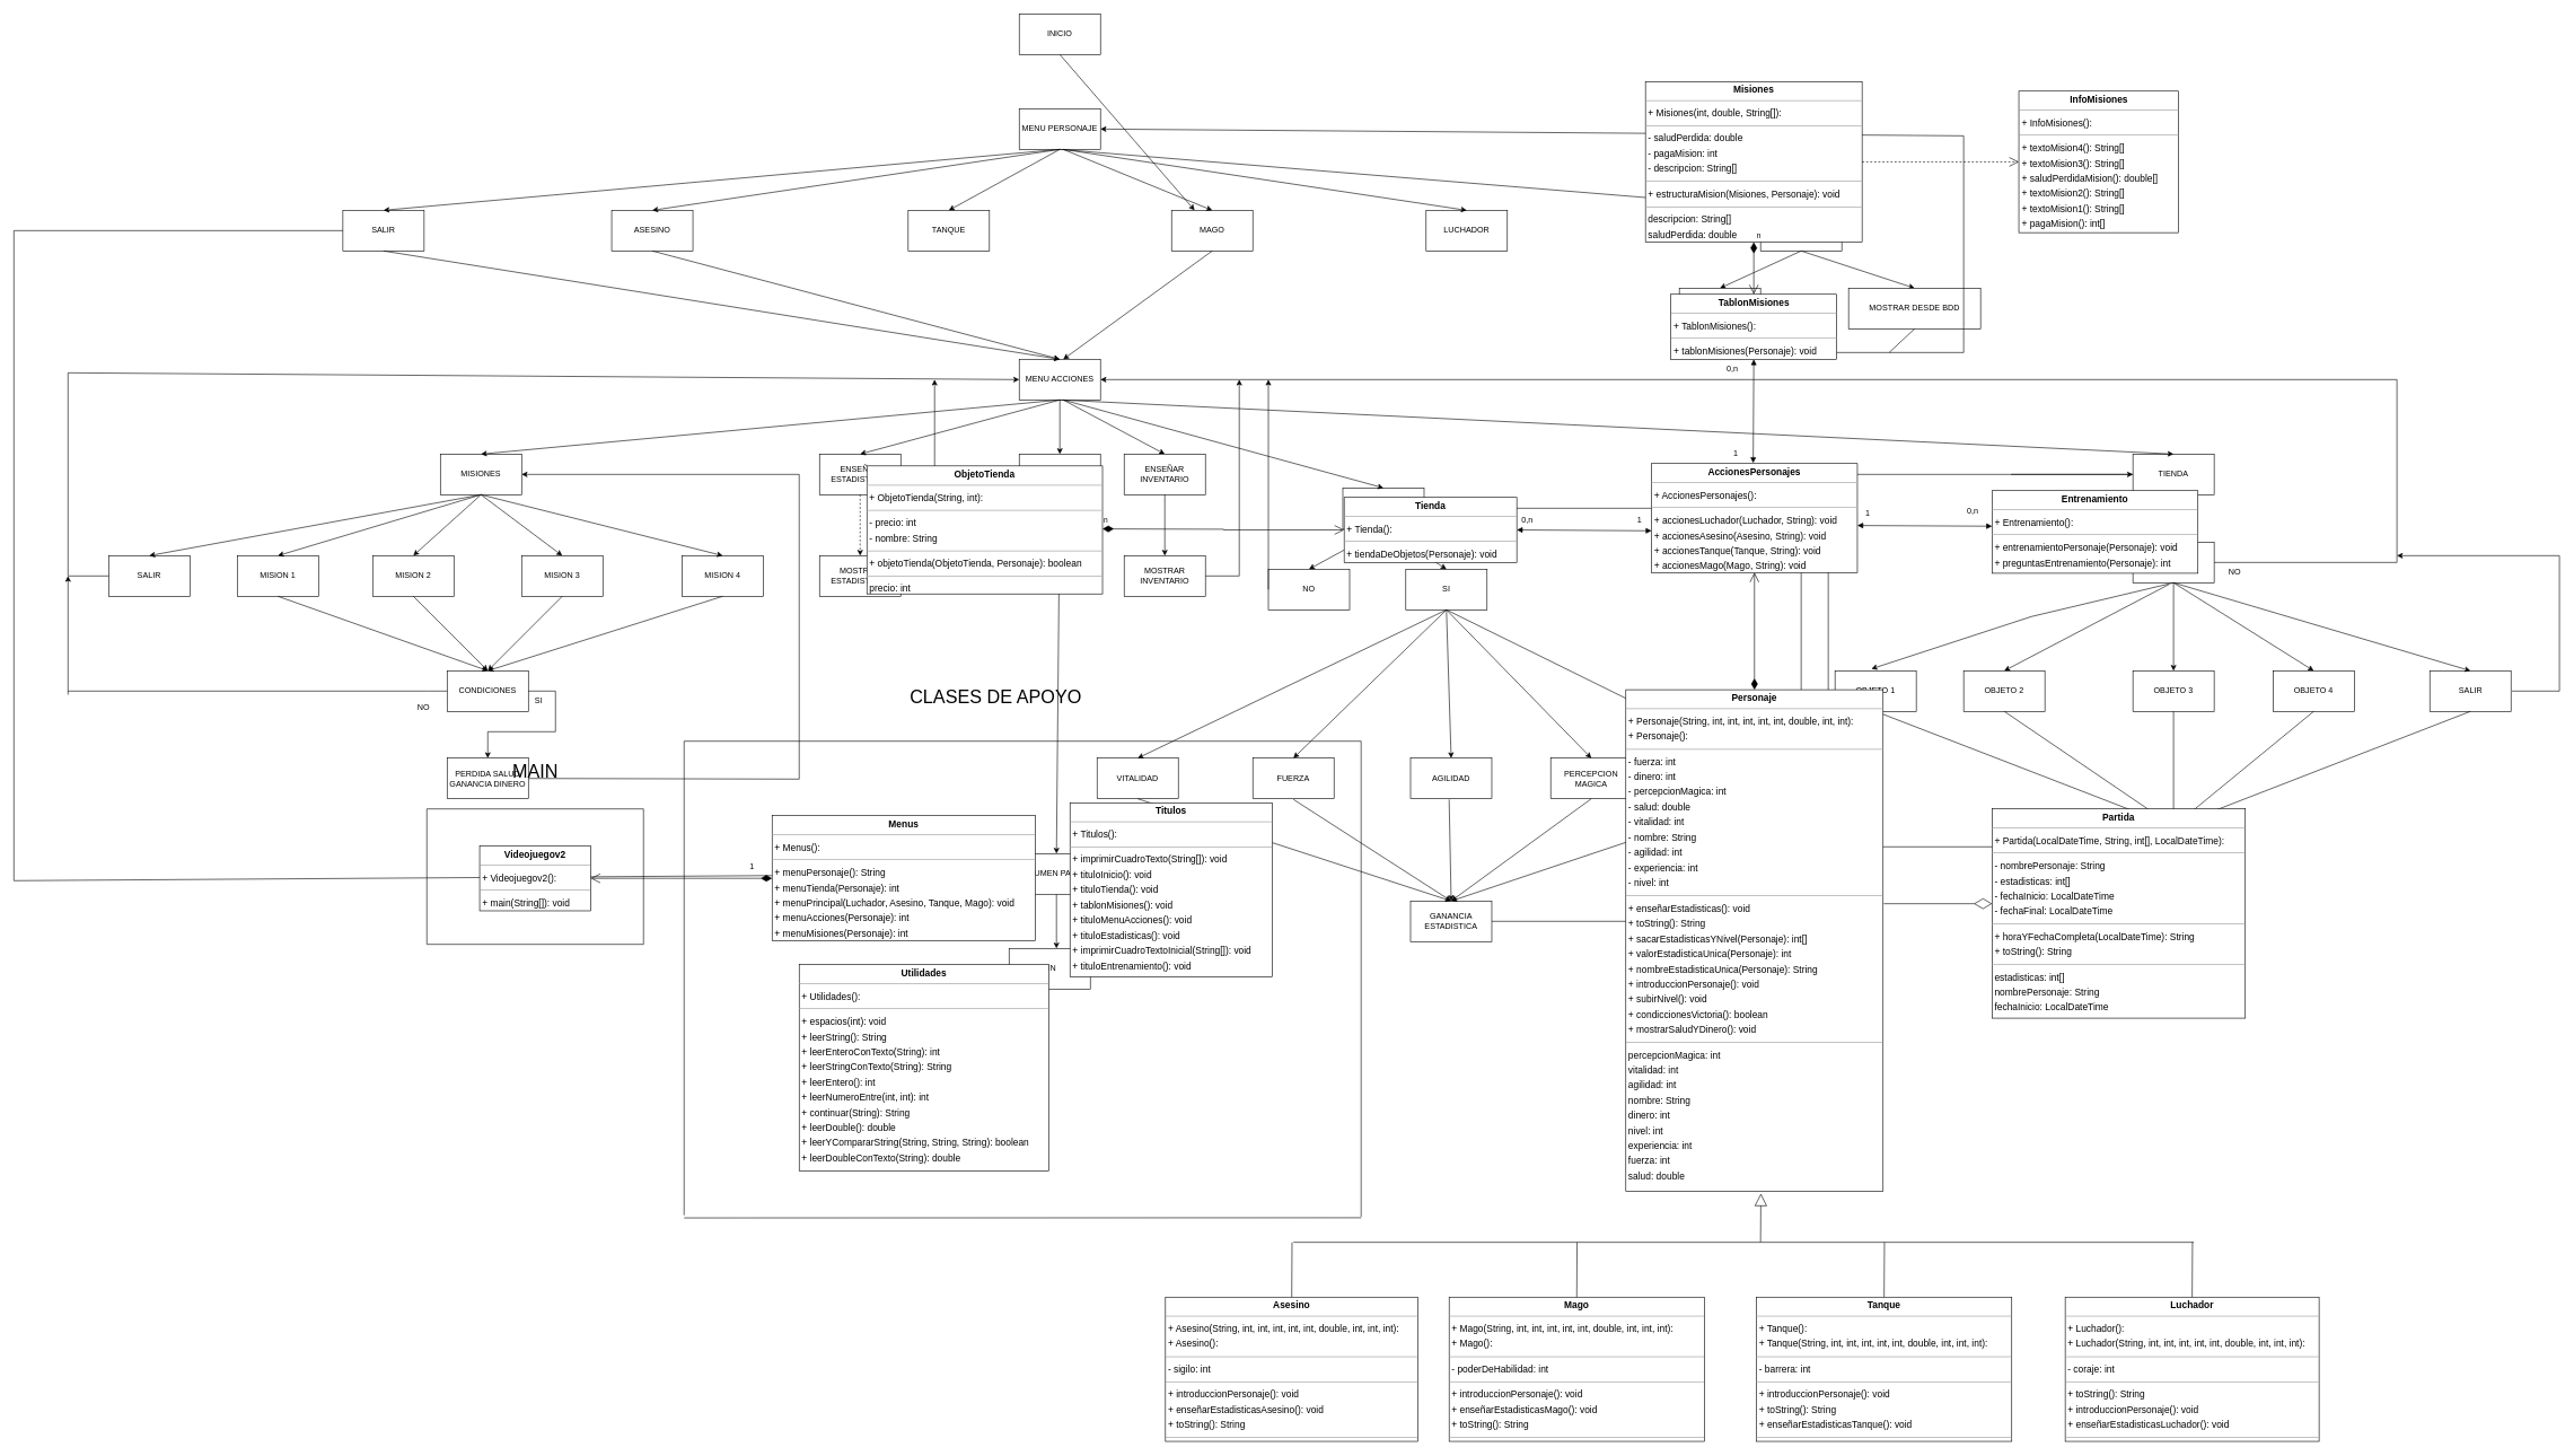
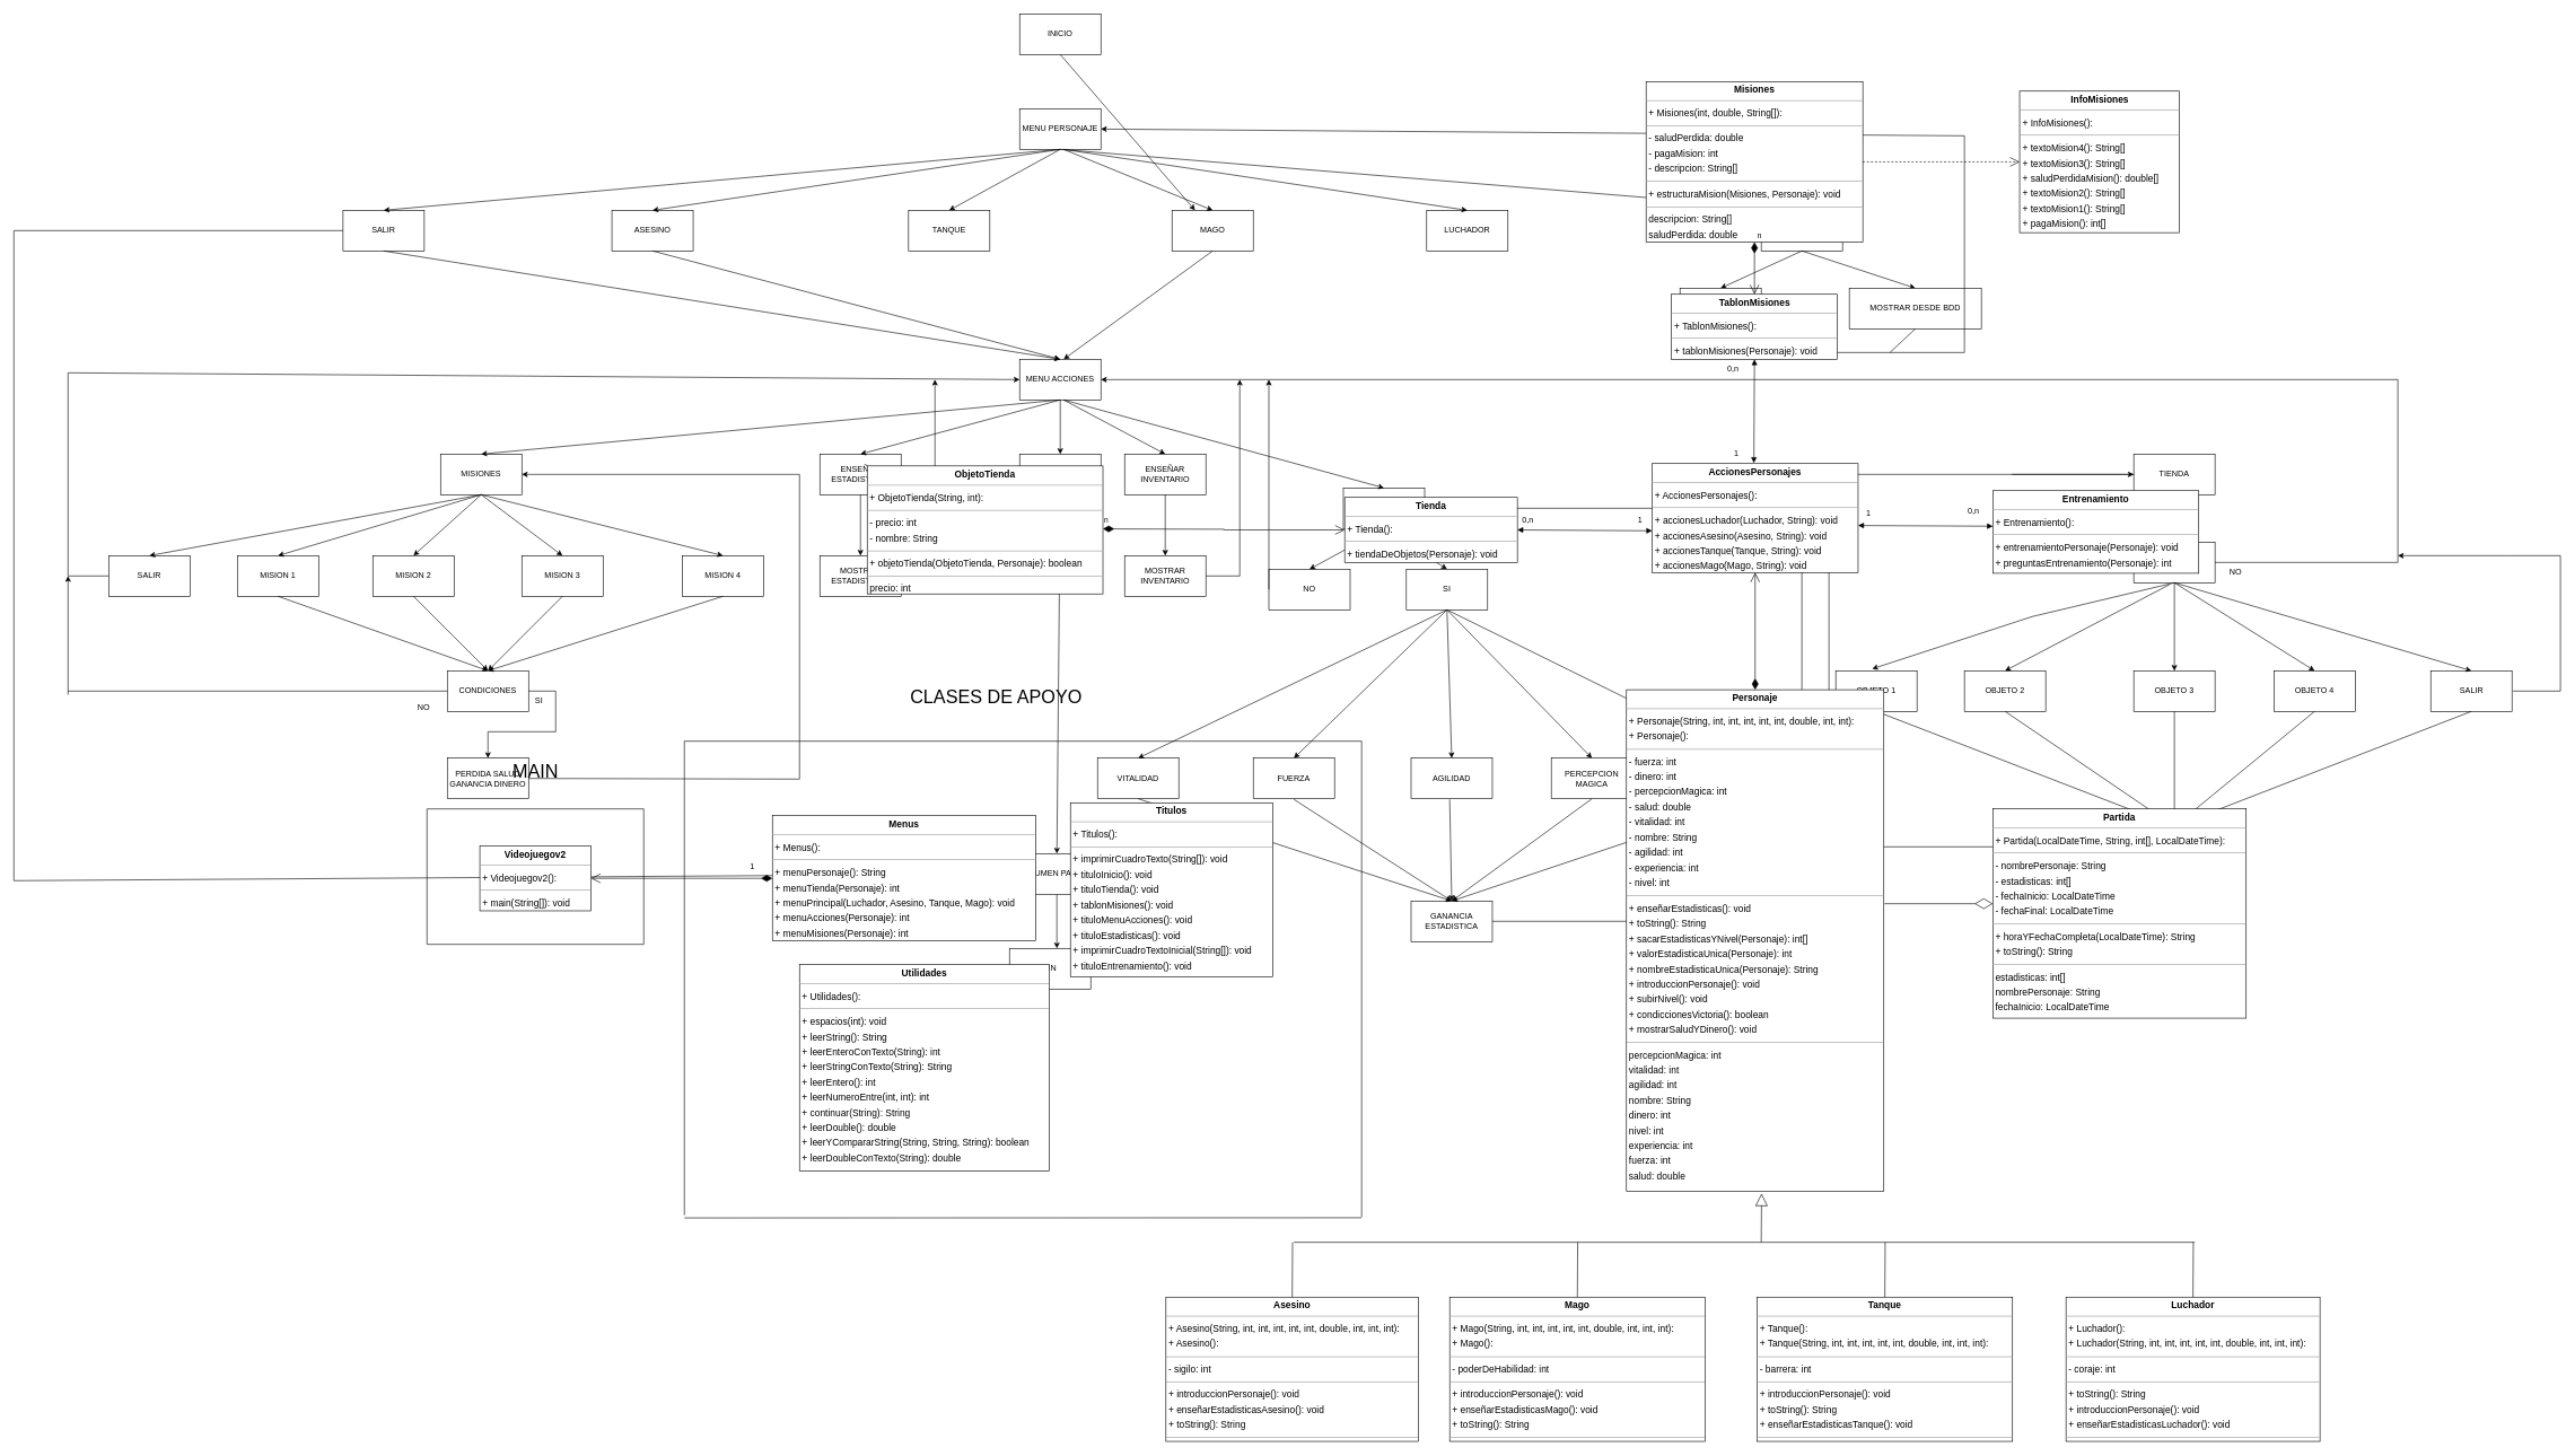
- <mxCell id="43" value="" style="endArrow=classic;html=1;rounded=0;exitX=0.5;exitY=1;exitDx=0;exitDy=0;entryX=0.5;entryY=0;entryDx=0;entryDy=0;" parent="1" source="8" target="11" edge="1"><mxGeometry width="50" height="50" relative="1" as="geometry"><mxPoint x="1340" y="160" as="sourcePoint" /><mxPoint x="1390" y="110" as="targetPoint" /></mxGeometry></mxCell>
- <mxCell id="73" value="" style="endArrow=classic;html=1;rounded=0;exitX=0.5;exitY=1;exitDx=0;exitDy=0;entryX=0.5;entryY=0;entryDx=0;entryDy=0;dashed=1;" parent="1" source="9" target="18" edge="1"><mxGeometry width="50" height="50" relative="1" as="geometry"><mxPoint x="1030" y="800" as="sourcePoint" /><mxPoint x="1080" y="750" as="targetPoint" /></mxGeometry></mxCell>
+ <mxCell id="73" value="" style="endArrow=classic;html=1;rounded=0;exitX=0.5;exitY=1;exitDx=0;exitDy=0;entryX=0.5;entryY=0;entryDx=0;entryDy=0;" parent="1" source="9" target="18" edge="1"><mxGeometry width="50" height="50" relative="1" as="geometry"><mxPoint x="1030" y="800" as="sourcePoint" /><mxPoint x="1080" y="750" as="targetPoint" /></mxGeometry></mxCell>
